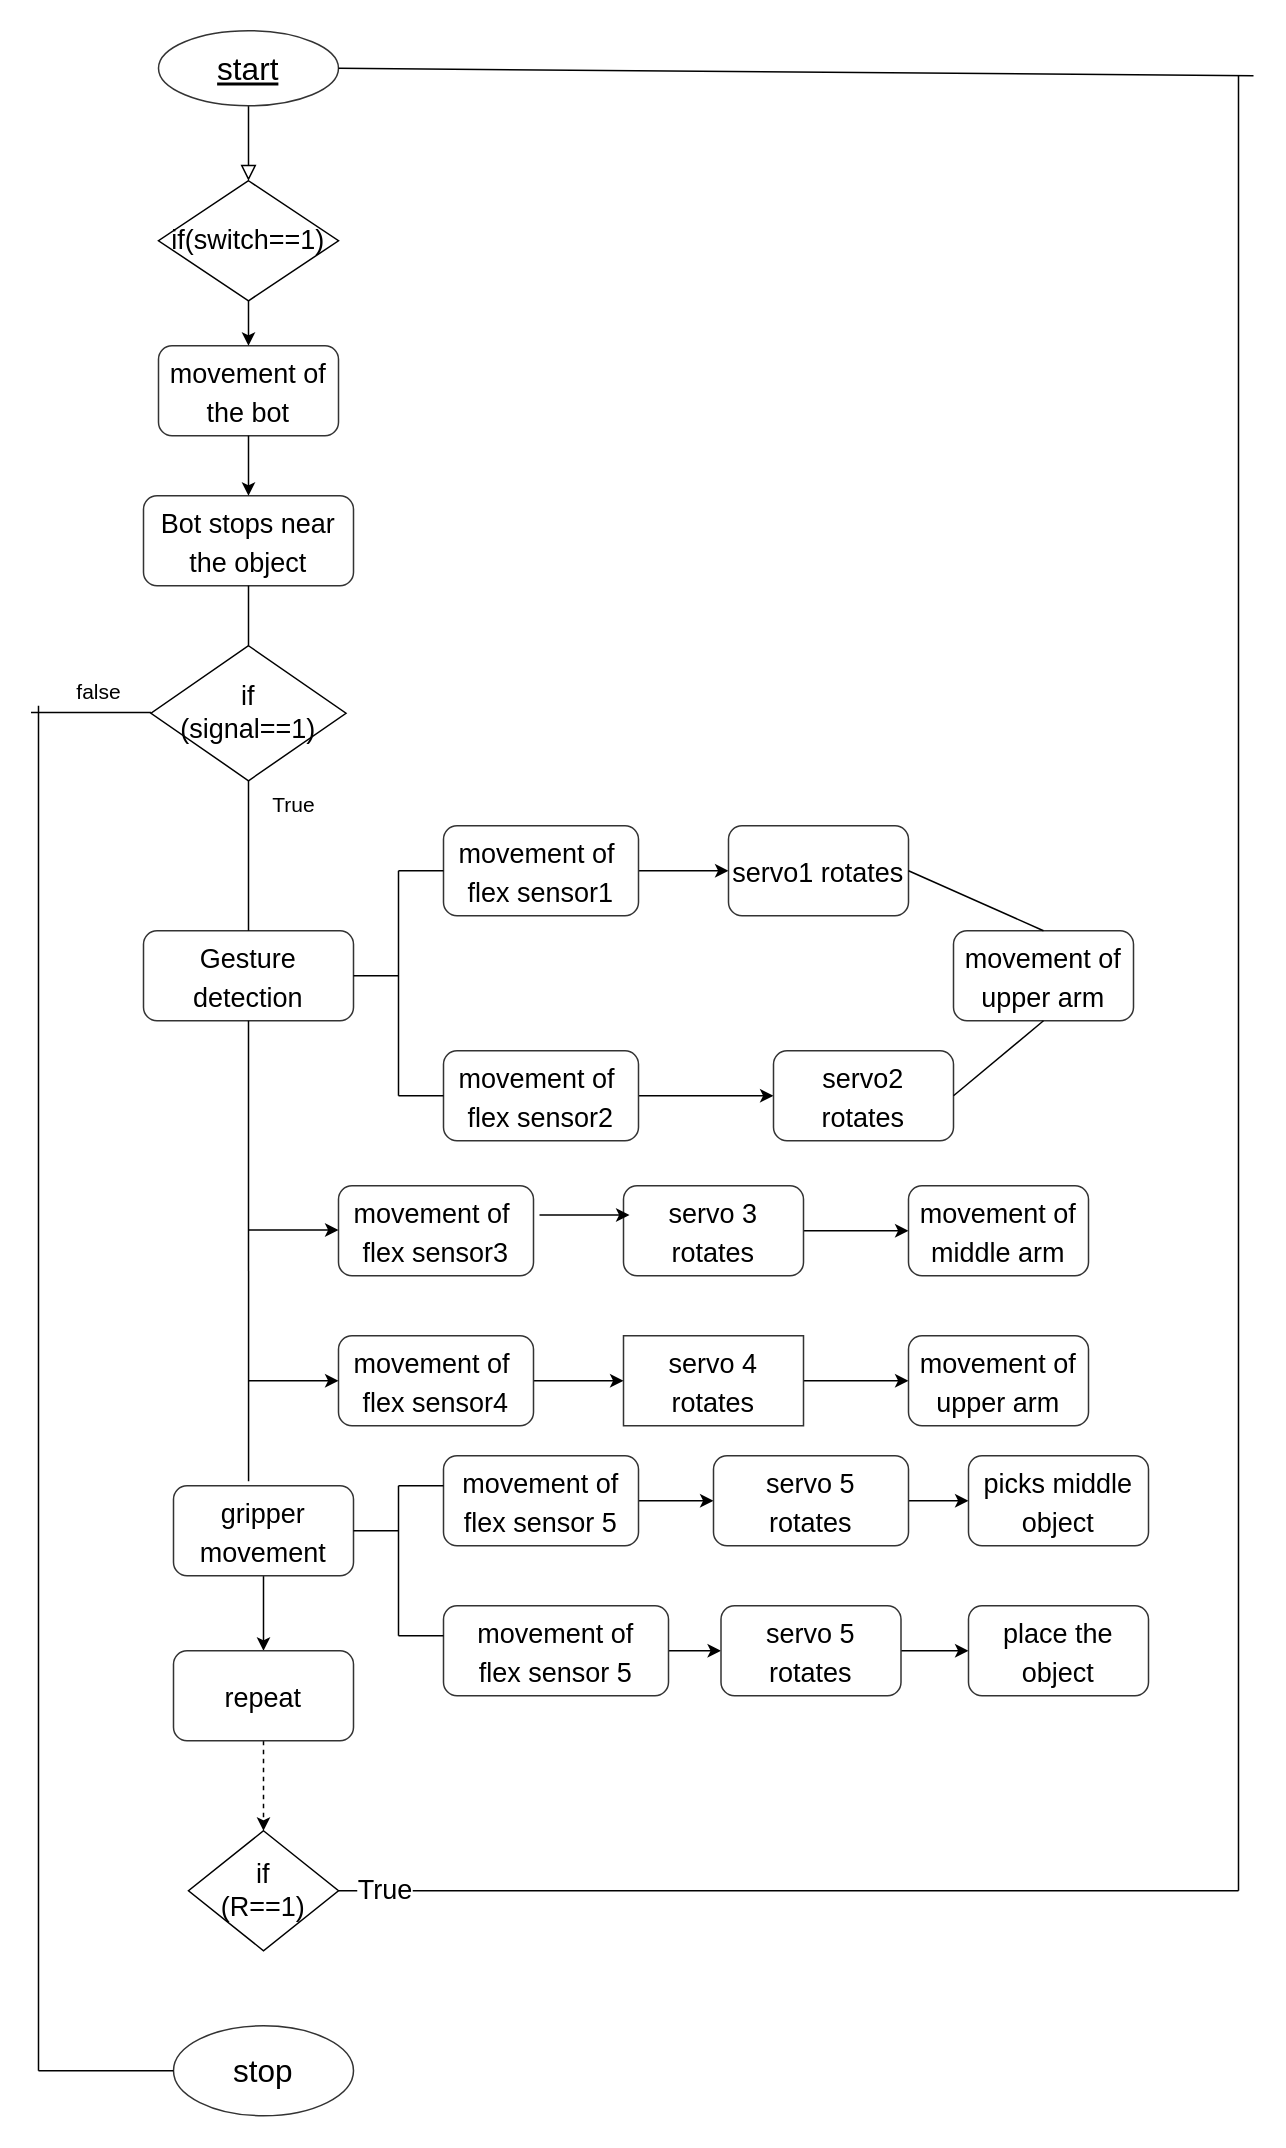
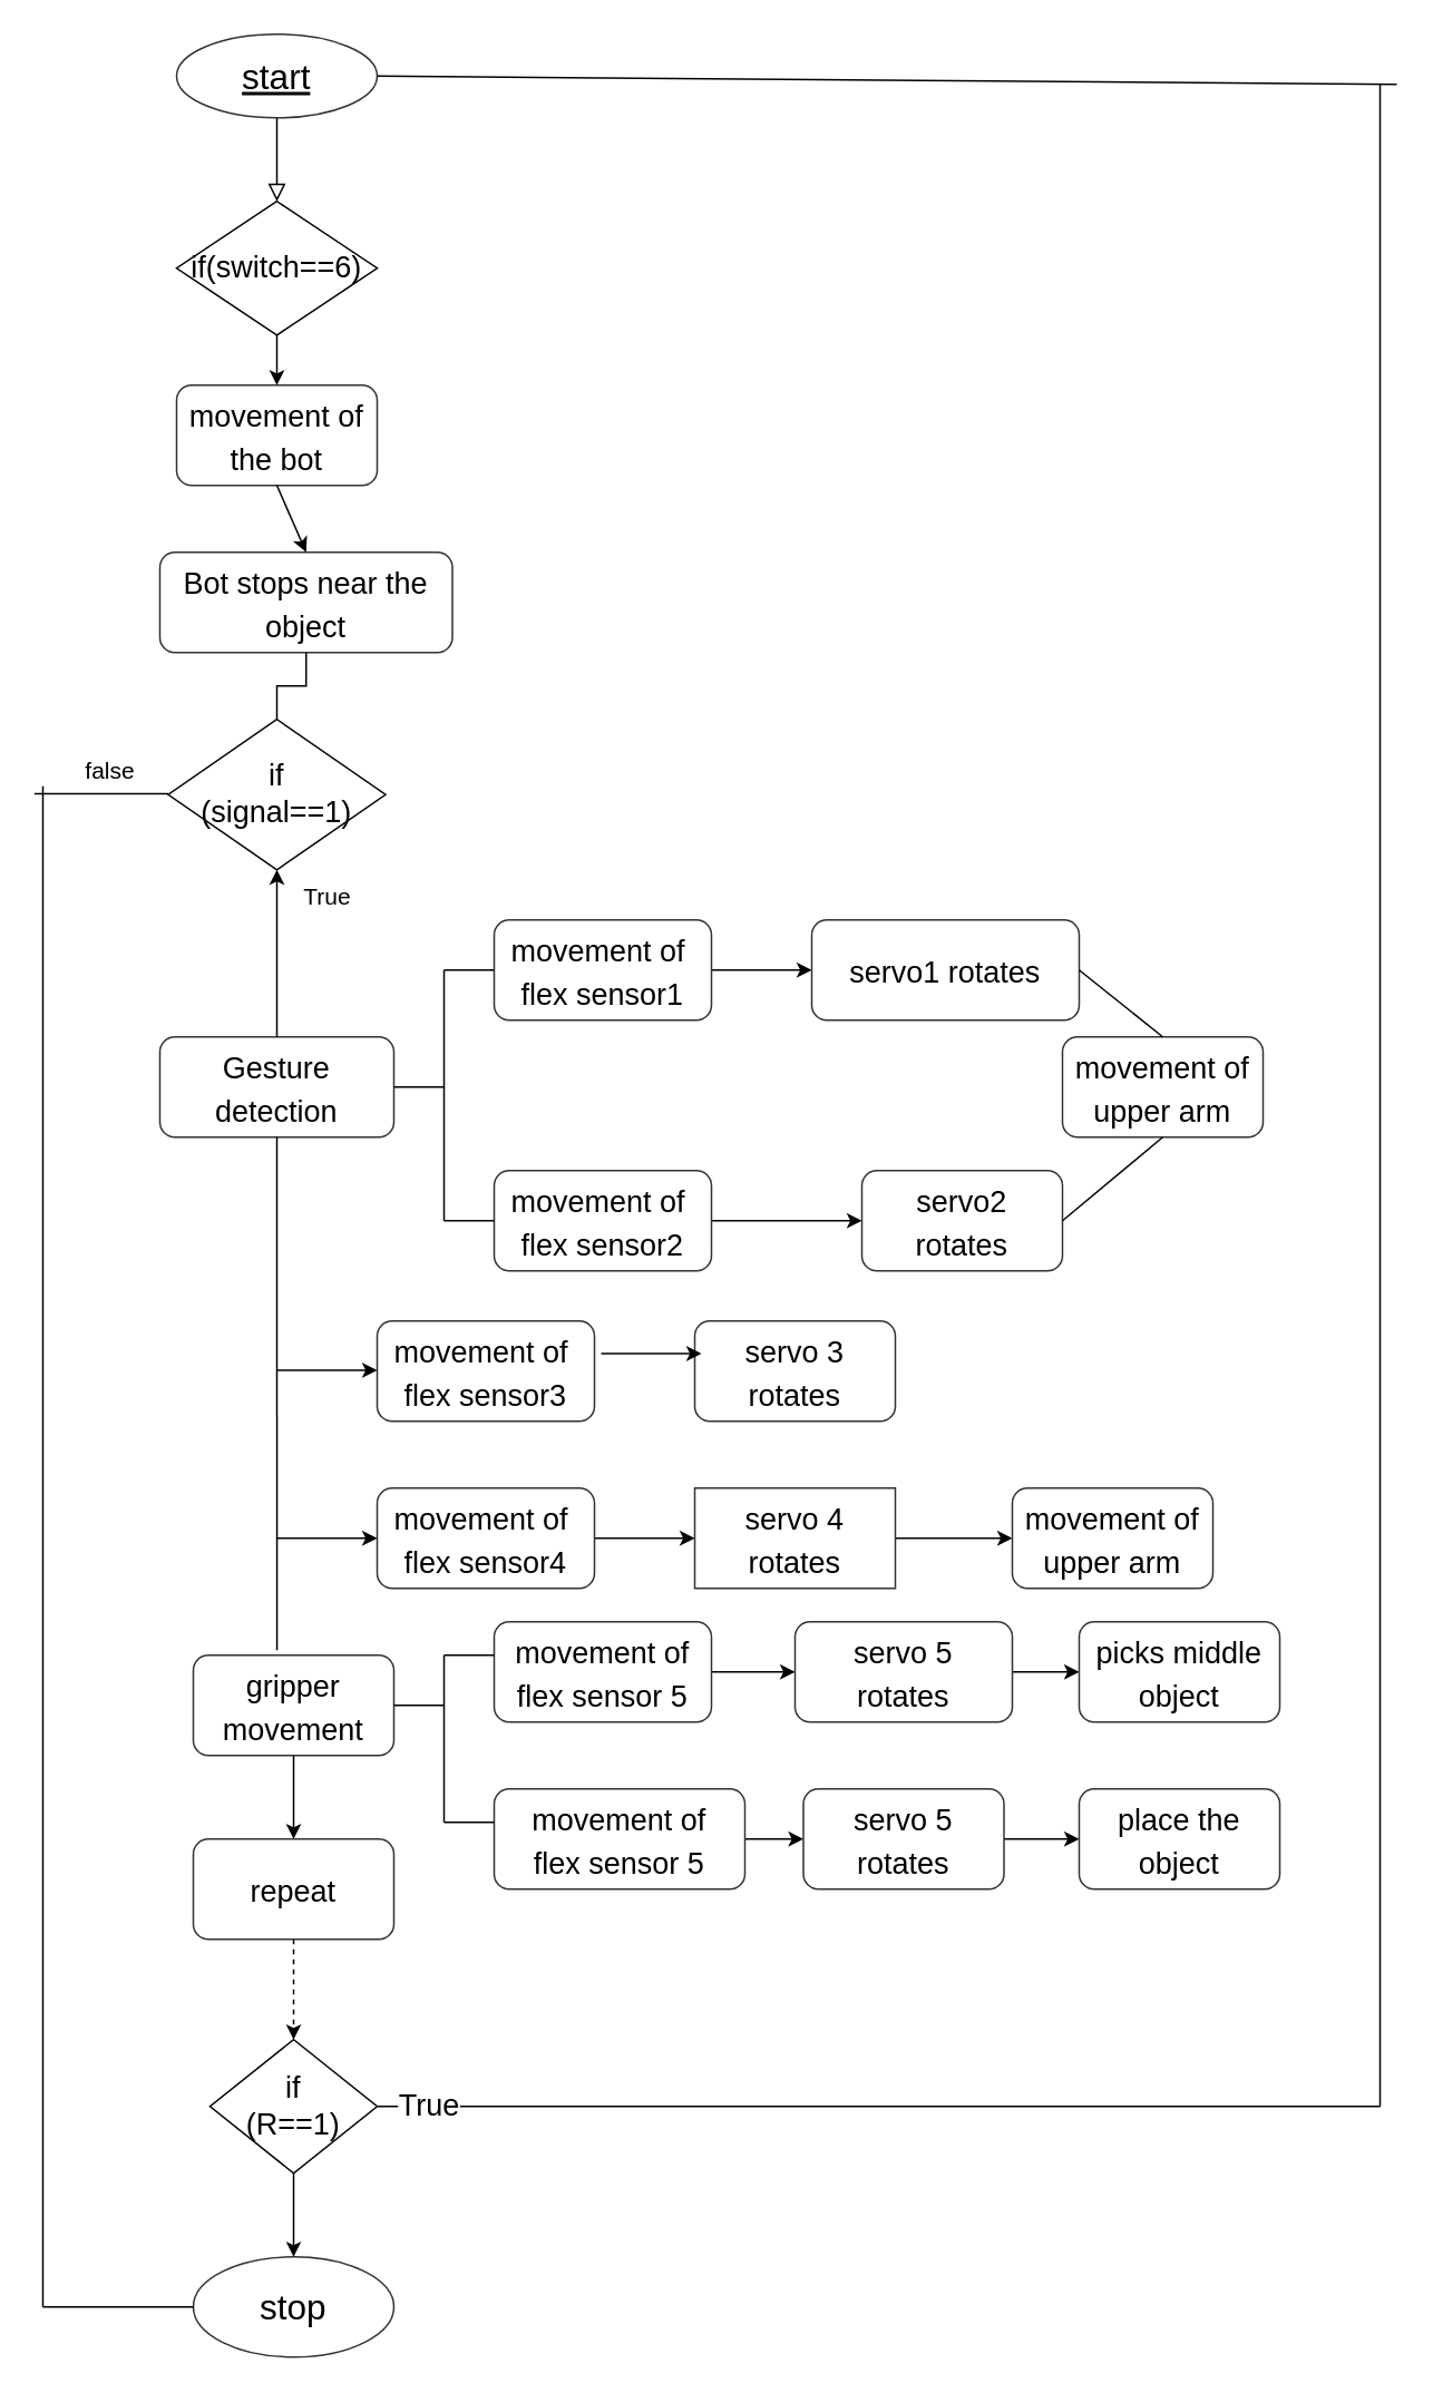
- <mxCell id="36" value="&lt;font style=&quot;font-size: 18px;&quot;&gt;if(switch==1)&lt;/font&gt;" style="rhombus;whiteSpace=wrap;html=1;" vertex="1" parent="1"><mxGeometry x="105" y="120" width="120" height="80" as="geometry" /></mxCell>
+ <mxCell id="36" value="&lt;font style=&quot;font-size: 18px;&quot;&gt;if(switch==6)&lt;/font&gt;" style="rhombus;whiteSpace=wrap;html=1;" vertex="1" parent="1"><mxGeometry x="105" y="120" width="120" height="80" as="geometry" /></mxCell>
- <mxCell id="5" value="&lt;font style=&quot;font-size: 18px;&quot;&gt;Bot stops near the object&lt;/font&gt;" style="rounded=1;whiteSpace=wrap;html=1;fontSize=21;strokeColor=#333333;" vertex="1" parent="1"><mxGeometry x="95" y="330" width="140" height="60" as="geometry" /></mxCell>
+ <mxCell id="5" value="&lt;font style=&quot;font-size: 18px;&quot;&gt;Bot stops near the object&lt;/font&gt;" style="rounded=1;whiteSpace=wrap;html=1;fontSize=21;strokeColor=#333333;" vertex="1" parent="1"><mxGeometry x="95" y="330" width="175" height="60" as="geometry" /></mxCell>
- <mxCell id="41" value="" style="endArrow=none;html=1;rounded=0;fontSize=18;entryX=0.5;entryY=1;entryDx=0;entryDy=0;exitX=0.5;exitY=0;exitDx=0;exitDy=0;" edge="1" parent="1" source="19" target="38"><mxGeometry width="50" height="50" relative="1" as="geometry"><mxPoint x="395" y="660" as="sourcePoint" /><mxPoint x="445" y="610" as="targetPoint" /></mxGeometry></mxCell>
+ <mxCell id="41" value="" style="endArrow=classic;html=1;rounded=0;fontSize=18;entryX=0.5;entryY=1;entryDx=0;entryDy=0;exitX=0.5;exitY=0;exitDx=0;exitDy=0;" edge="1" parent="1" source="19" target="38"><mxGeometry width="50" height="50" relative="1" as="geometry"><mxPoint x="395" y="660" as="sourcePoint" /><mxPoint x="445" y="610" as="targetPoint" /></mxGeometry></mxCell>
- <mxCell id="8" value="&lt;font style=&quot;font-size: 18px;&quot;&gt;servo1 rotates&lt;/font&gt;" style="rounded=1;whiteSpace=wrap;html=1;fontSize=21;strokeColor=#333333;" vertex="1" parent="1"><mxGeometry x="485" y="550" width="120" height="60" as="geometry" /></mxCell>
+ <mxCell id="8" value="&lt;font style=&quot;font-size: 18px;&quot;&gt;servo1 rotates&lt;/font&gt;" style="rounded=1;whiteSpace=wrap;html=1;fontSize=21;strokeColor=#333333;" vertex="1" parent="1"><mxGeometry x="485" y="550" width="160" height="60" as="geometry" /></mxCell>
- <mxCell id="12" value="" style="edgeStyle=orthogonalEdgeStyle;rounded=0;orthogonalLoop=1;jettySize=auto;html=1;fontSize=18;" edge="1" parent="1" source="13" target="50"><mxGeometry relative="1" as="geometry" /></mxCell>
- <mxCell id="50" value="&lt;font style=&quot;font-size: 18px;&quot;&gt;movement of middle arm&lt;/font&gt;" style="whiteSpace=wrap;html=1;fontSize=21;strokeColor=#333333;rounded=1;" vertex="1" parent="1"><mxGeometry x="605" y="790" width="120" height="60" as="geometry" /></mxCell>
+ <mxCell id="60" value="" style="edgeStyle=orthogonalEdgeStyle;rounded=0;orthogonalLoop=1;jettySize=auto;html=1;fontSize=18;" edge="1" parent="1" source="61" target="34"><mxGeometry relative="1" as="geometry" /></mxCell>
